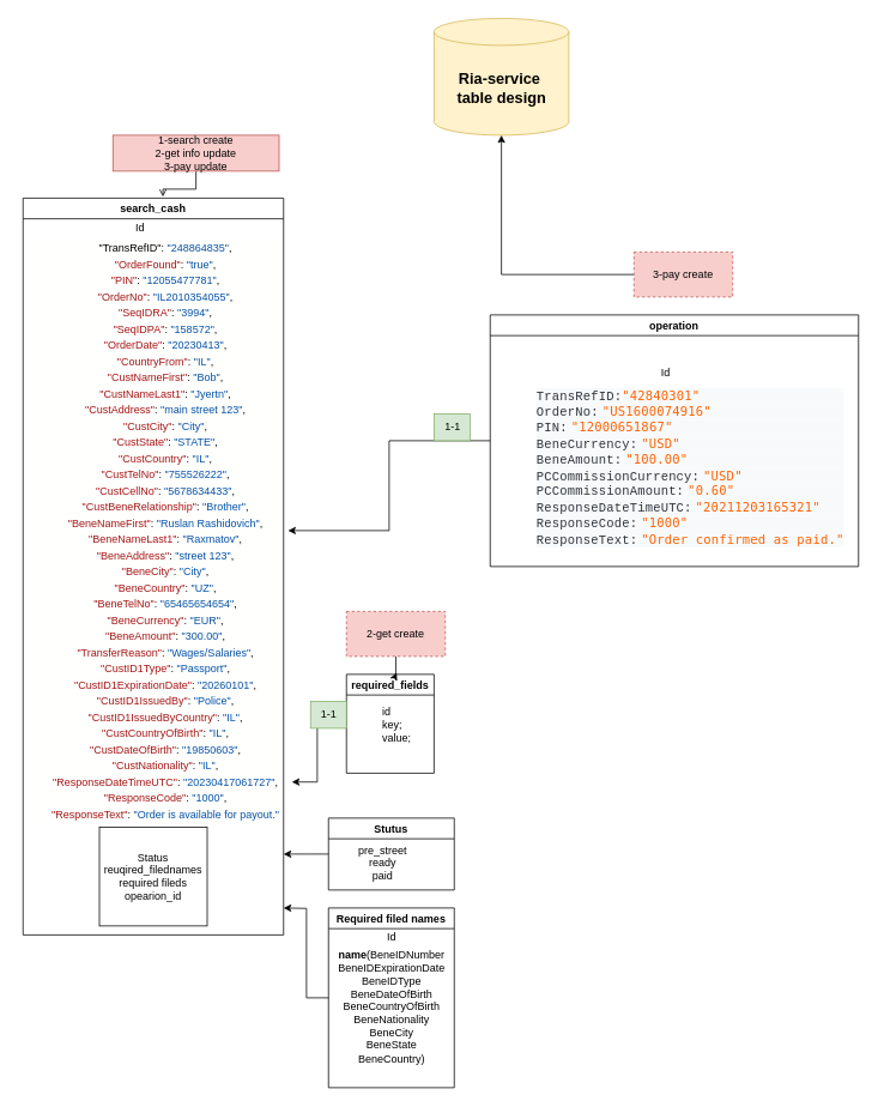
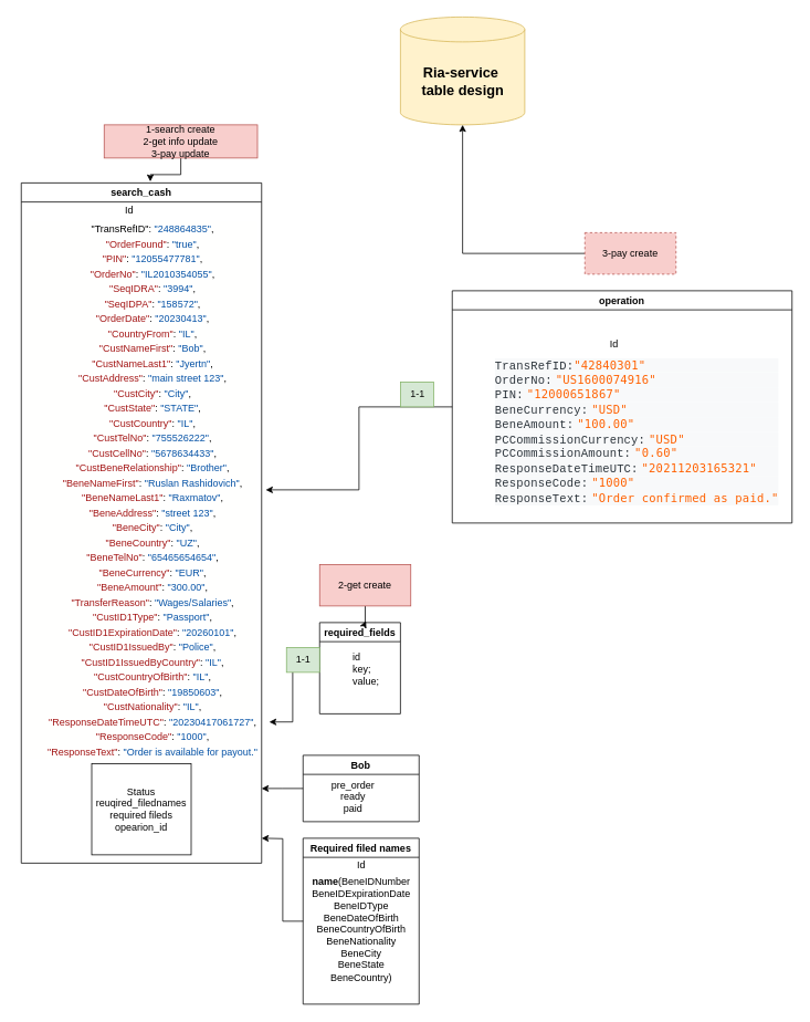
- <mxCell id="23" style="edgeStyle=orthogonalEdgeStyle;rounded=0;orthogonalLoop=1;jettySize=auto;html=1;entryX=0.537;entryY=-0.002;entryDx=0;entryDy=0;entryPerimeter=0;endArrow=open;" edge="1" parent="1" source="24" target="3"><mxGeometry relative="1" as="geometry" /></mxCell>
+ <mxCell id="23" style="edgeStyle=orthogonalEdgeStyle;rounded=0;orthogonalLoop=1;jettySize=auto;html=1;entryX=0.537;entryY=-0.002;entryDx=0;entryDy=0;entryPerimeter=0;" edge="1" parent="1" source="24" target="3"><mxGeometry relative="1" as="geometry" /></mxCell>
- <mxCell id="28" value="2-get create" style="html=1;whiteSpace=wrap;fillColor=#f8cecc;strokeColor=#b85450;dashed=1;" vertex="1" parent="1"><mxGeometry x="385" y="680" width="110" height="50" as="geometry" /></mxCell>
+ <mxCell id="28" value="2-get create" style="html=1;whiteSpace=wrap;fillColor=#f8cecc;strokeColor=#b85450;" vertex="1" parent="1"><mxGeometry x="385" y="680" width="110" height="50" as="geometry" /></mxCell>
- <mxCell id="17" value="Stutus" style="swimlane;whiteSpace=wrap;html=1;startSize=23;" vertex="1" parent="1"><mxGeometry x="365" y="910" width="140" height="80" as="geometry" /></mxCell>
+ <mxCell id="17" value="Bob" style="swimlane;whiteSpace=wrap;html=1;startSize=23;" vertex="1" parent="1"><mxGeometry x="365" y="910" width="140" height="80" as="geometry" /></mxCell>
- <mxCell id="18" value="pre_street&lt;br&gt;ready&lt;br&gt;paid" style="text;html=1;align=center;verticalAlign=middle;resizable=0;points=[];autosize=1;strokeColor=none;fillColor=none;" vertex="1" parent="17"><mxGeometry x="20" y="20" width="80" height="60" as="geometry" /></mxCell>
+ <mxCell id="18" value="pre_order&lt;br&gt;ready&lt;br&gt;paid" style="text;html=1;align=center;verticalAlign=middle;resizable=0;points=[];autosize=1;strokeColor=none;fillColor=none;" vertex="1" parent="17"><mxGeometry x="20" y="20" width="80" height="60" as="geometry" /></mxCell>
